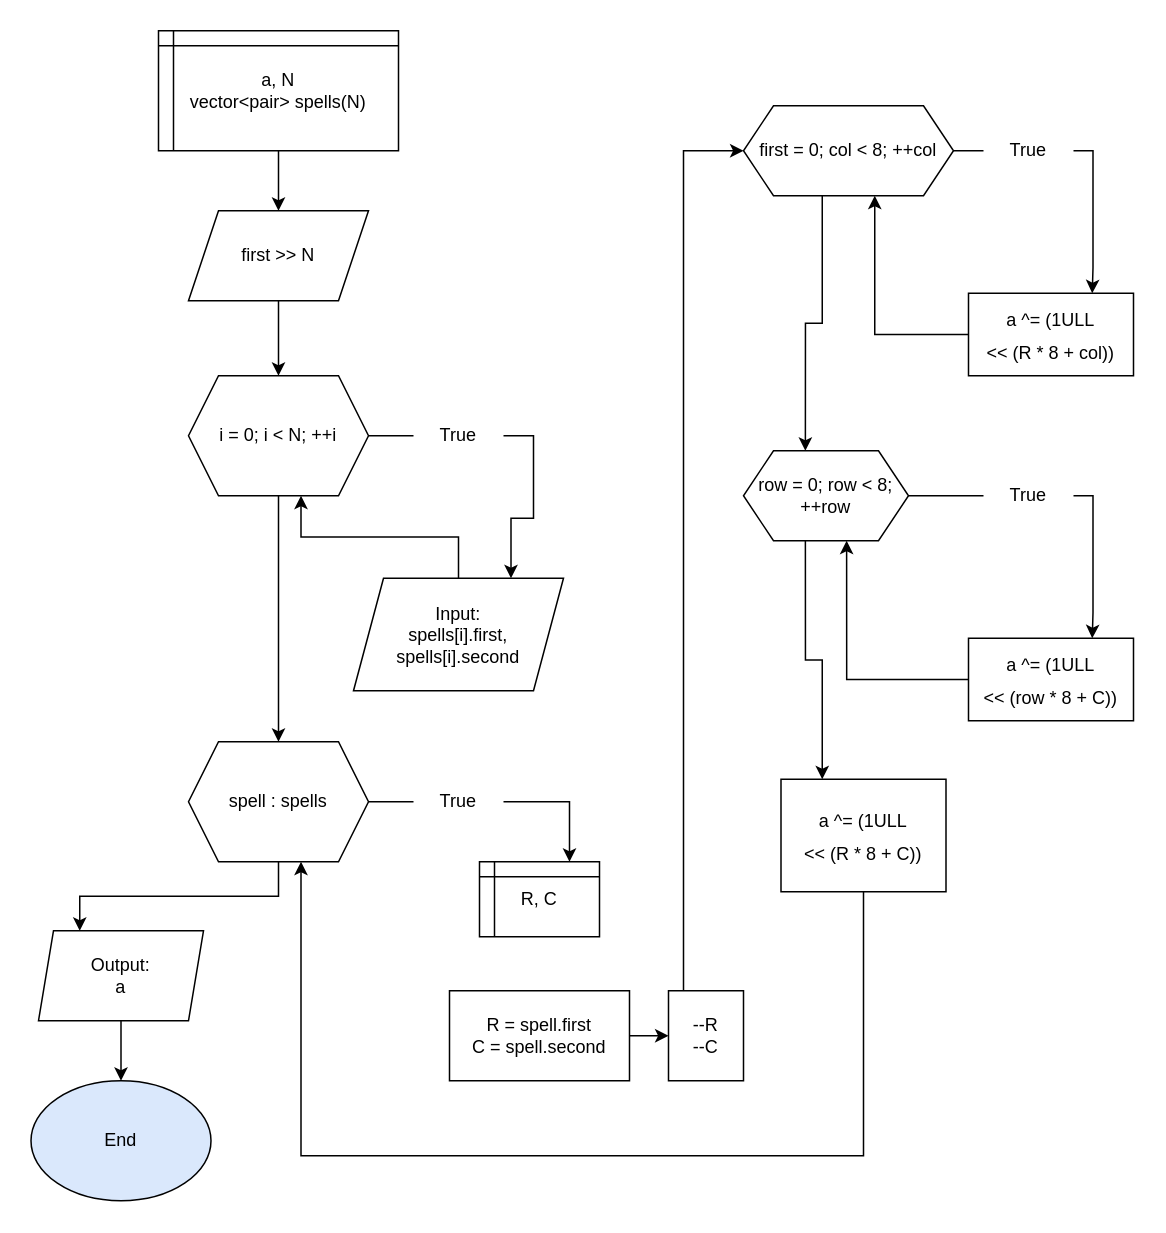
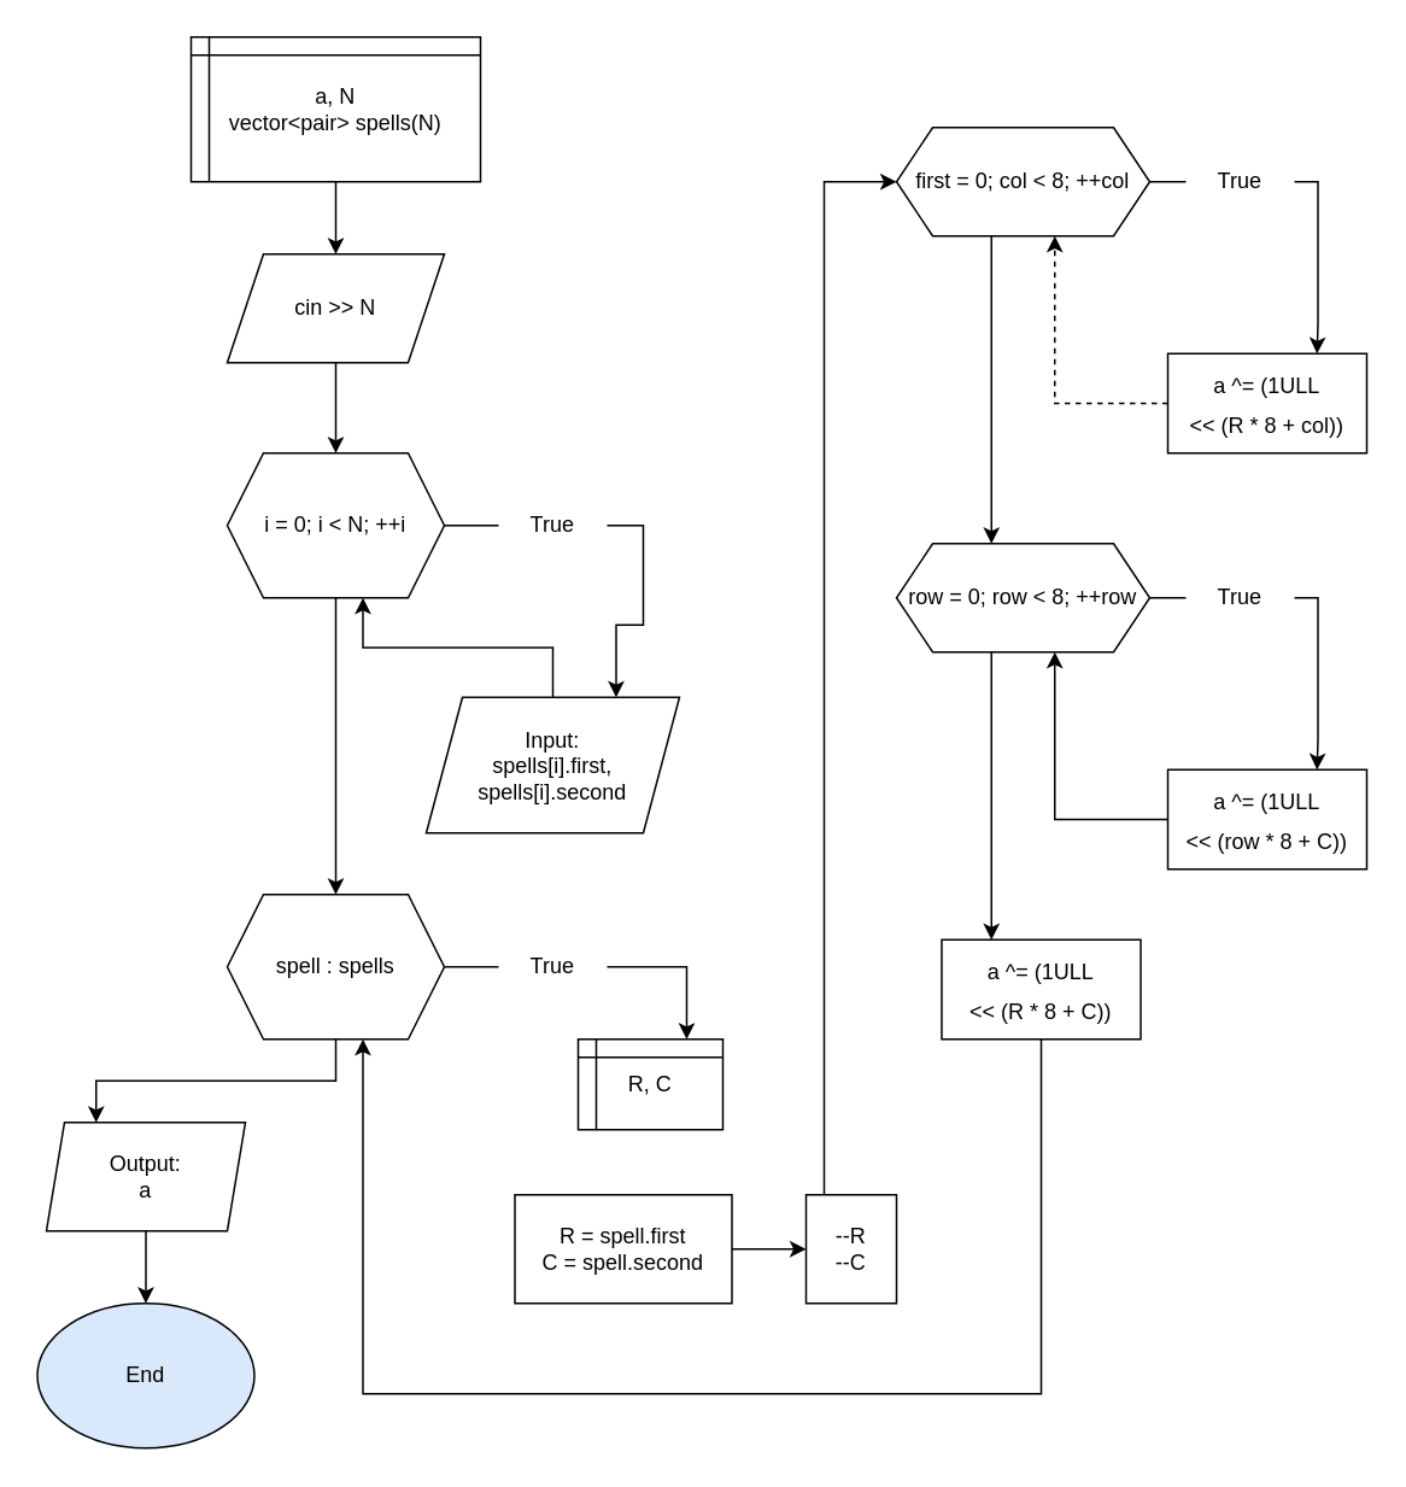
- <mxCell id="5" value="first &amp;gt;&amp;gt; N" style="shape=parallelogram;perimeter=parallelogramPerimeter;whiteSpace=wrap;html=1;fixedSize=1;" vertex="1" parent="1"><mxGeometry x="125" y="140" width="120" height="60" as="geometry" /></mxCell>
+ <mxCell id="5" value="cin &amp;gt;&amp;gt; N" style="shape=parallelogram;perimeter=parallelogramPerimeter;whiteSpace=wrap;html=1;fixedSize=1;" vertex="1" parent="1"><mxGeometry x="125" y="140" width="120" height="60" as="geometry" /></mxCell>
- <mxCell id="26" style="edgeStyle=orthogonalEdgeStyle;rounded=0;orthogonalLoop=1;jettySize=auto;html=1;entryX=0.625;entryY=1;entryDx=0;entryDy=0;" edge="1" parent="1" source="27" target="25"><mxGeometry relative="1" as="geometry" /></mxCell>
+ <mxCell id="26" style="edgeStyle=orthogonalEdgeStyle;rounded=0;orthogonalLoop=1;jettySize=auto;html=1;entryX=0.625;entryY=1;entryDx=0;entryDy=0;dashed=1;" edge="1" parent="1" source="27" target="25"><mxGeometry relative="1" as="geometry" /></mxCell>
- <mxCell id="32" value="row = 0; row &amp;lt; 8; ++row" style="shape=hexagon;perimeter=hexagonPerimeter2;whiteSpace=wrap;html=1;fixedSize=1;" vertex="1" parent="1"><mxGeometry x="495" y="300" width="110" height="60" as="geometry" /></mxCell>
+ <mxCell id="32" value="row = 0; row &amp;lt; 8; ++row" style="shape=hexagon;perimeter=hexagonPerimeter2;whiteSpace=wrap;html=1;fixedSize=1;" vertex="1" parent="1"><mxGeometry x="495" y="300" width="140" height="60" as="geometry" /></mxCell>
- <mxCell id="38" value="&lt;div style=&quot;line-height: 22px; white-space: pre;&quot;&gt;&lt;font face=&quot;Helvetica&quot; style=&quot;&quot;&gt;a ^= (1ULL&lt;/font&gt;&lt;/div&gt;&lt;div style=&quot;line-height: 22px; white-space: pre;&quot;&gt;&lt;font face=&quot;Helvetica&quot; style=&quot;&quot;&gt;&amp;lt;&amp;lt; (R * 8 + C))&lt;/font&gt;&lt;/div&gt;" style="shape=parallelogram;perimeter=parallelogramPerimeter;whiteSpace=wrap;html=1;fixedSize=1;size=-60;" vertex="1" parent="1"><mxGeometry x="520" y="519" width="110" height="75" as="geometry" /></mxCell>
+ <mxCell id="38" value="&lt;div style=&quot;line-height: 22px; white-space: pre;&quot;&gt;&lt;font face=&quot;Helvetica&quot; style=&quot;&quot;&gt;a ^= (1ULL&lt;/font&gt;&lt;/div&gt;&lt;div style=&quot;line-height: 22px; white-space: pre;&quot;&gt;&lt;font face=&quot;Helvetica&quot; style=&quot;&quot;&gt;&amp;lt;&amp;lt; (R * 8 + C))&lt;/font&gt;&lt;/div&gt;" style="shape=parallelogram;perimeter=parallelogramPerimeter;whiteSpace=wrap;html=1;fixedSize=1;size=-60;" vertex="1" parent="1"><mxGeometry x="520" y="519" width="110" height="55" as="geometry" /></mxCell>
- <mxCell id="20" value="R = spell.first&lt;div&gt;C = spell.second&lt;/div&gt;" style="shape=parallelogram;perimeter=parallelogramPerimeter;whiteSpace=wrap;html=1;fixedSize=1;size=-60.0;" vertex="1" parent="1"><mxGeometry x="299" y="660" width="120" height="60" as="geometry" /></mxCell>
+ <mxCell id="20" value="R = spell.first&lt;div&gt;C = spell.second&lt;/div&gt;" style="shape=parallelogram;perimeter=parallelogramPerimeter;whiteSpace=wrap;html=1;fixedSize=1;size=-60.0;" vertex="1" parent="1"><mxGeometry x="284" y="660" width="120" height="60" as="geometry" /></mxCell>
